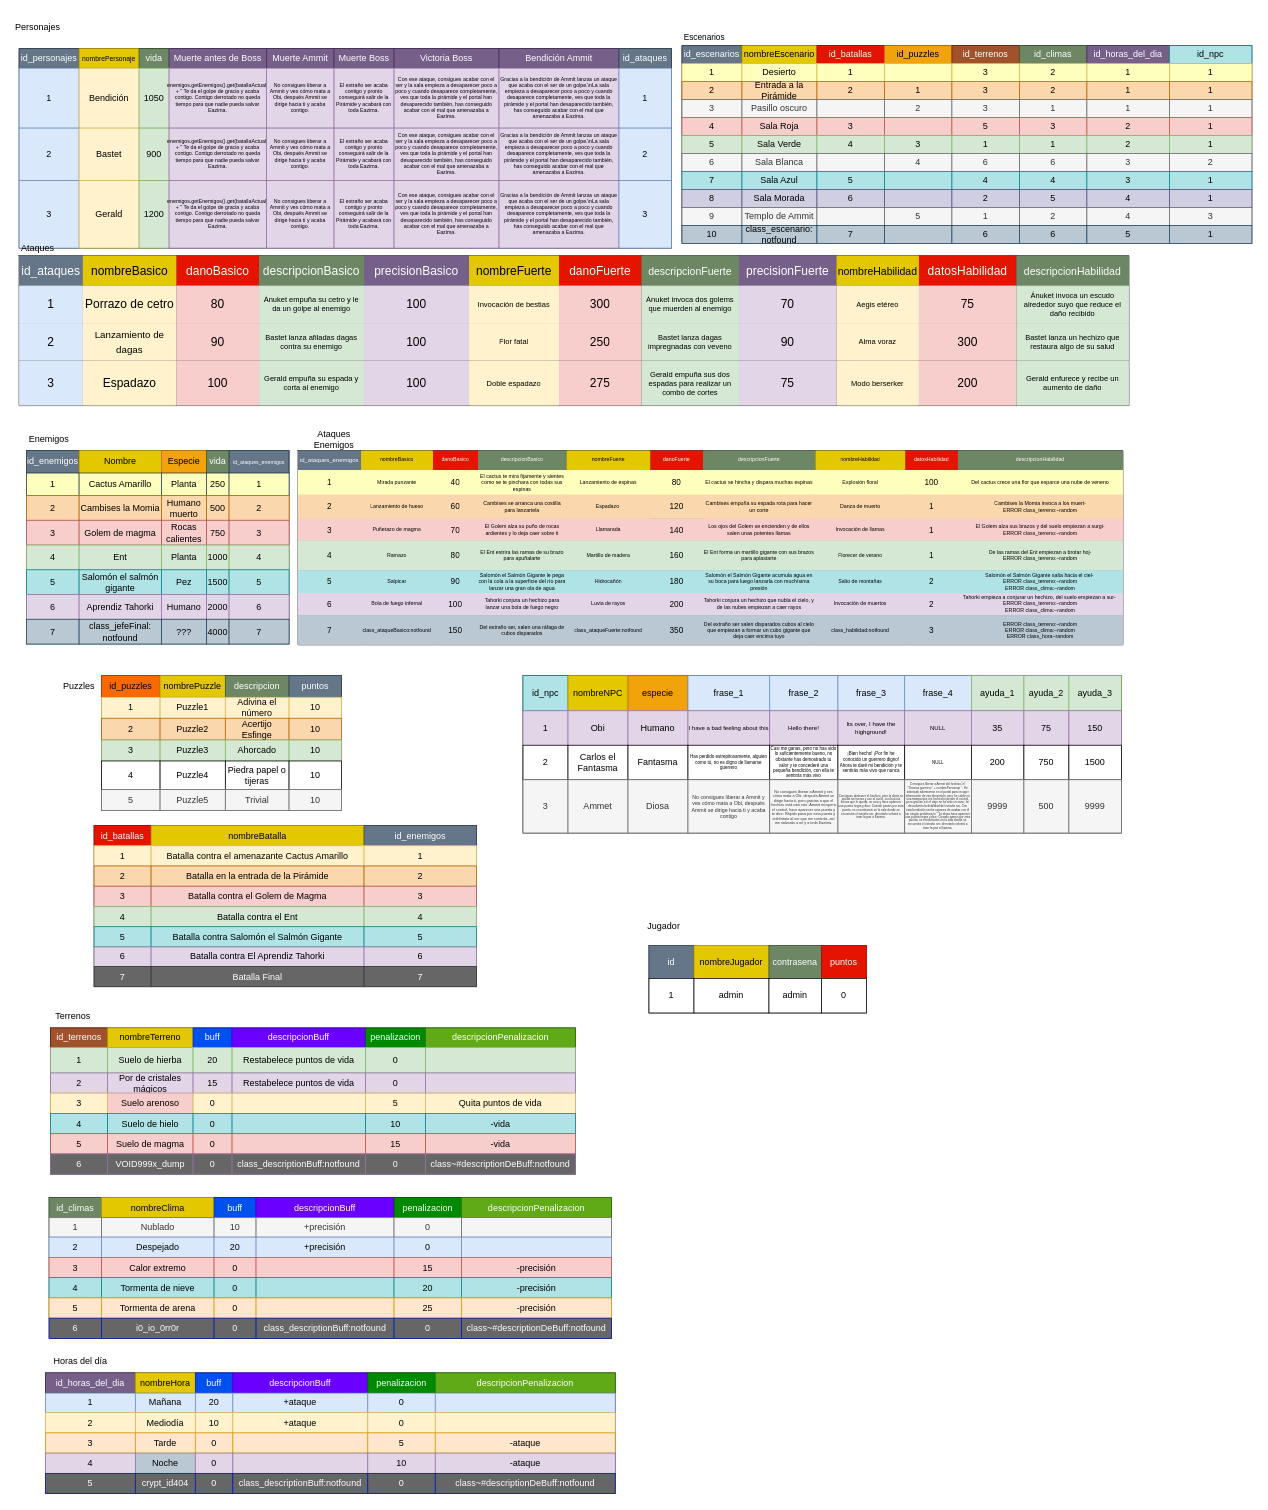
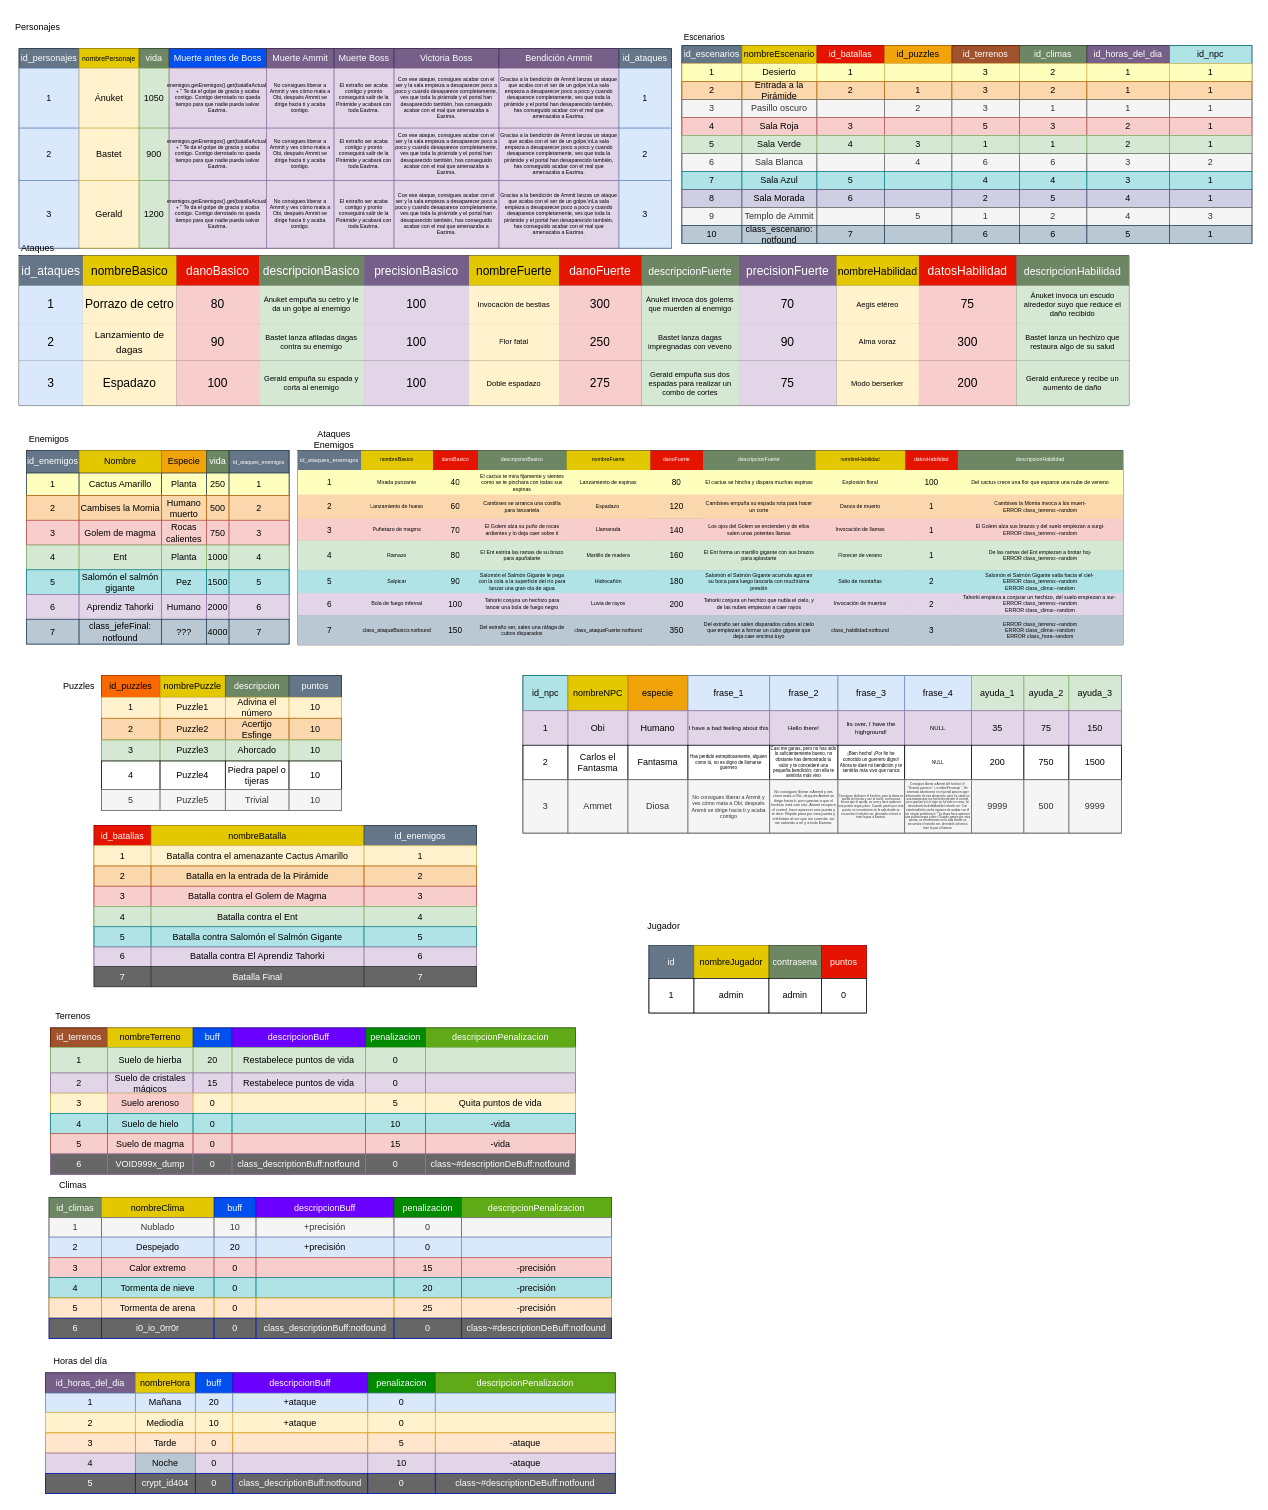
- <mxCell id="7" value="Muerte antes de Boss" style="connectable=0;recursiveResize=0;strokeColor=#432D57;fillColor=#76608a;align=center;whiteSpace=wrap;html=1;fontColor=#ffffff;" parent="3" vertex="1"><mxGeometry x="200" width="130" height="26" as="geometry"><mxRectangle width="130" height="26" as="alternateBounds" /></mxGeometry></mxCell>
+ <mxCell id="7" value="Muerte antes de Boss" style="connectable=0;recursiveResize=0;strokeColor=#432D57;fillColor=#0050ef;align=center;whiteSpace=wrap;html=1;fontColor=#ffffff;" parent="3" vertex="1"><mxGeometry x="200" width="130" height="26" as="geometry"><mxRectangle width="130" height="26" as="alternateBounds" /></mxGeometry></mxCell>
- <mxCell id="15" value="Bendición" style="connectable=0;recursiveResize=0;strokeColor=#d6b656;fillColor=#fff2cc;align=center;whiteSpace=wrap;html=1;" parent="13" vertex="1"><mxGeometry x="80" width="80" height="80" as="geometry"><mxRectangle width="80" height="80" as="alternateBounds" /></mxGeometry></mxCell>
+ <mxCell id="15" value="Ánuket" style="connectable=0;recursiveResize=0;strokeColor=#d6b656;fillColor=#fff2cc;align=center;whiteSpace=wrap;html=1;" parent="13" vertex="1"><mxGeometry x="80" width="80" height="80" as="geometry"><mxRectangle width="80" height="80" as="alternateBounds" /></mxGeometry></mxCell>
- <mxCell id="335" value="Por de cristales mágicos" style="connectable=0;recursiveResize=0;strokeColor=#9673a6;fillColor=#e1d5e7;align=center;whiteSpace=wrap;html=1;" parent="333" vertex="1"><mxGeometry x="76" width="114" height="27" as="geometry"><mxRectangle width="114" height="27" as="alternateBounds" /></mxGeometry></mxCell>
+ <mxCell id="335" value="Suelo de cristales mágicos" style="connectable=0;recursiveResize=0;strokeColor=#9673a6;fillColor=#e1d5e7;align=center;whiteSpace=wrap;html=1;" parent="333" vertex="1"><mxGeometry x="76" width="114" height="27" as="geometry"><mxRectangle width="114" height="27" as="alternateBounds" /></mxGeometry></mxCell>
+ <mxCell id="419" value="Climas" style="text;html=1;align=center;verticalAlign=middle;whiteSpace=wrap;rounded=0;" parent="1" vertex="1"><mxGeometry x="67" y="1565" width="60" height="30" as="geometry" /></mxCell>
